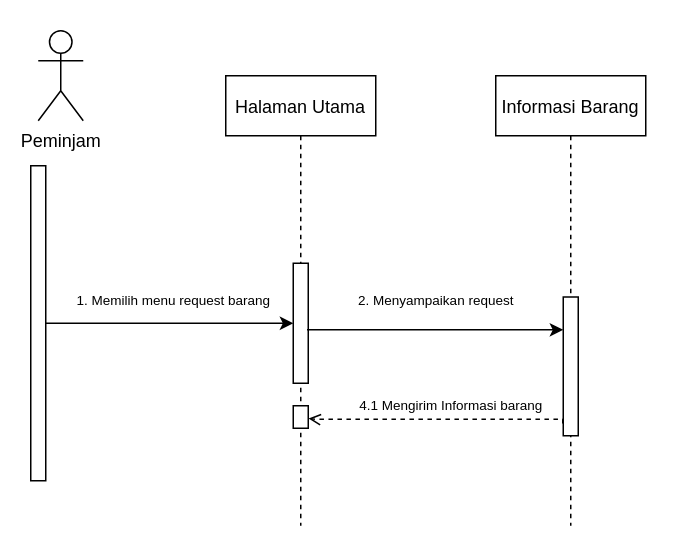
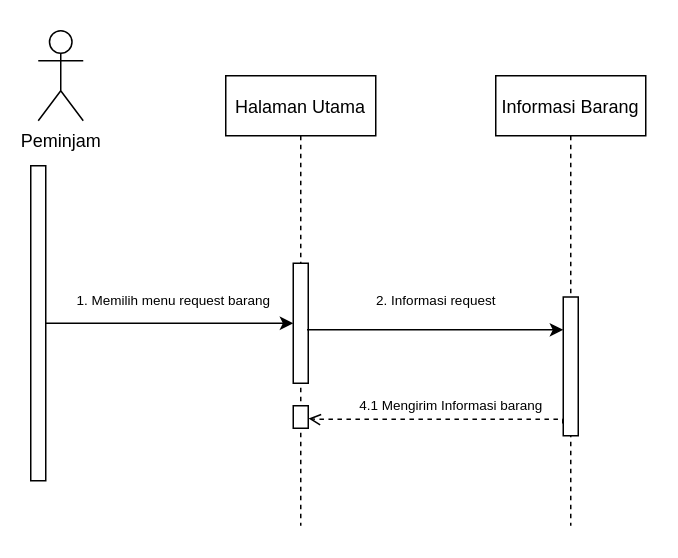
- <mxCell id="13" value="2. Menyampaikan request" style="text;html=1;align=center;verticalAlign=middle;resizable=0;points=[];autosize=1;strokeColor=none;fillColor=none;strokeWidth=1;fontSize=9;" parent="1" vertex="1"><mxGeometry x="225" y="190" width="130" height="20" as="geometry" /></mxCell>
+ <mxCell id="13" value="2. Informasi request" style="text;html=1;align=center;verticalAlign=middle;resizable=0;points=[];autosize=1;strokeColor=none;fillColor=none;strokeWidth=1;fontSize=9;" parent="1" vertex="1"><mxGeometry x="225" y="190" width="130" height="20" as="geometry" /></mxCell>
